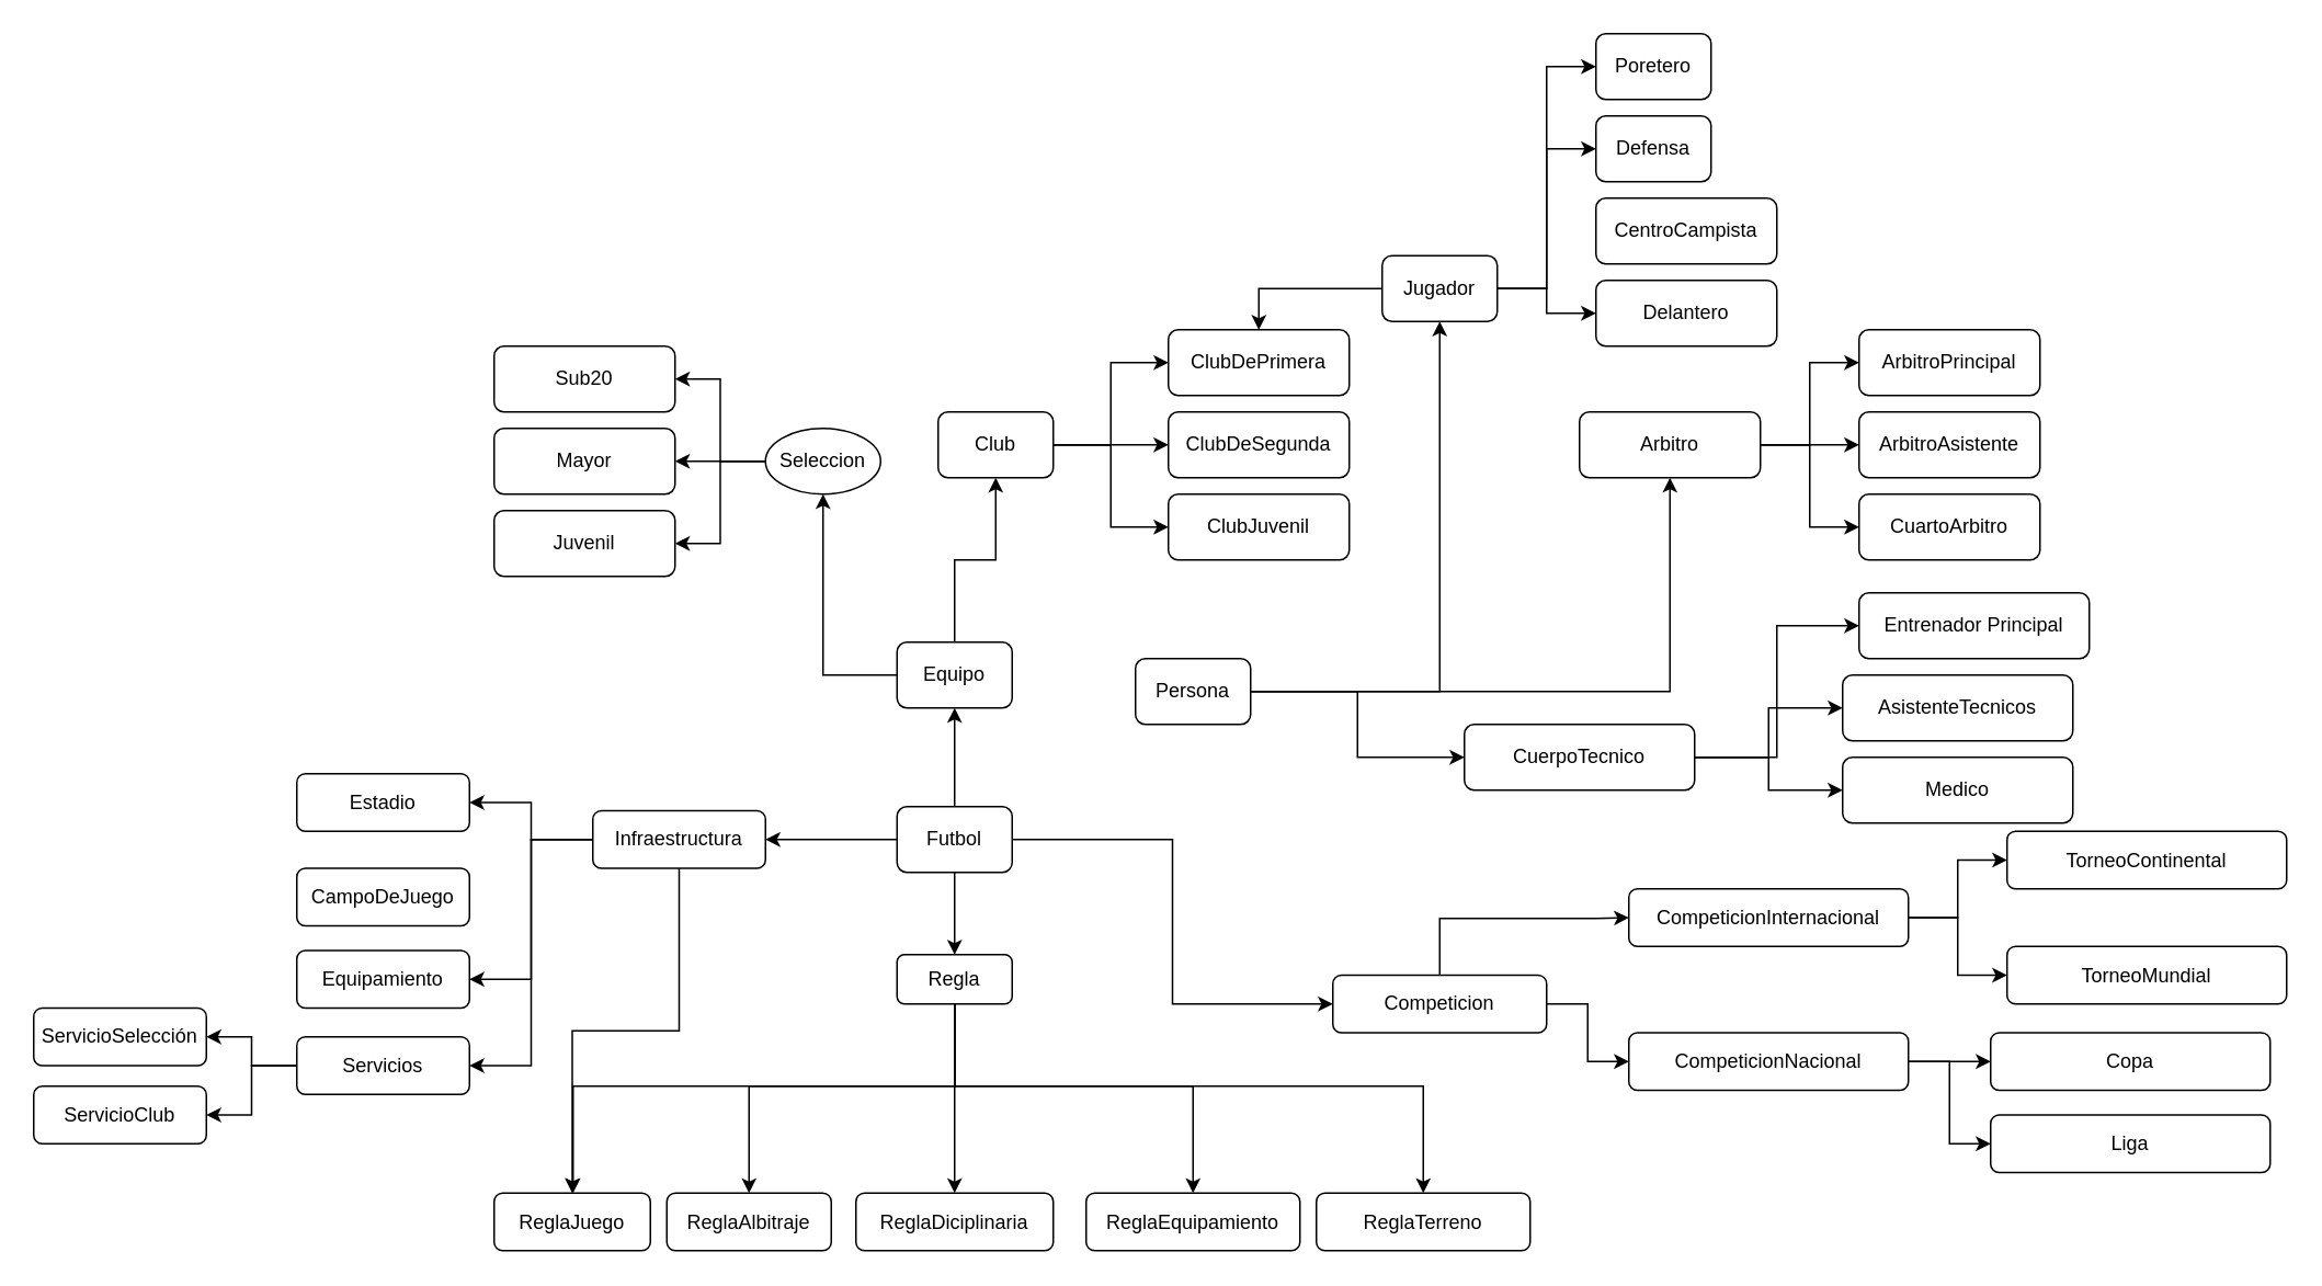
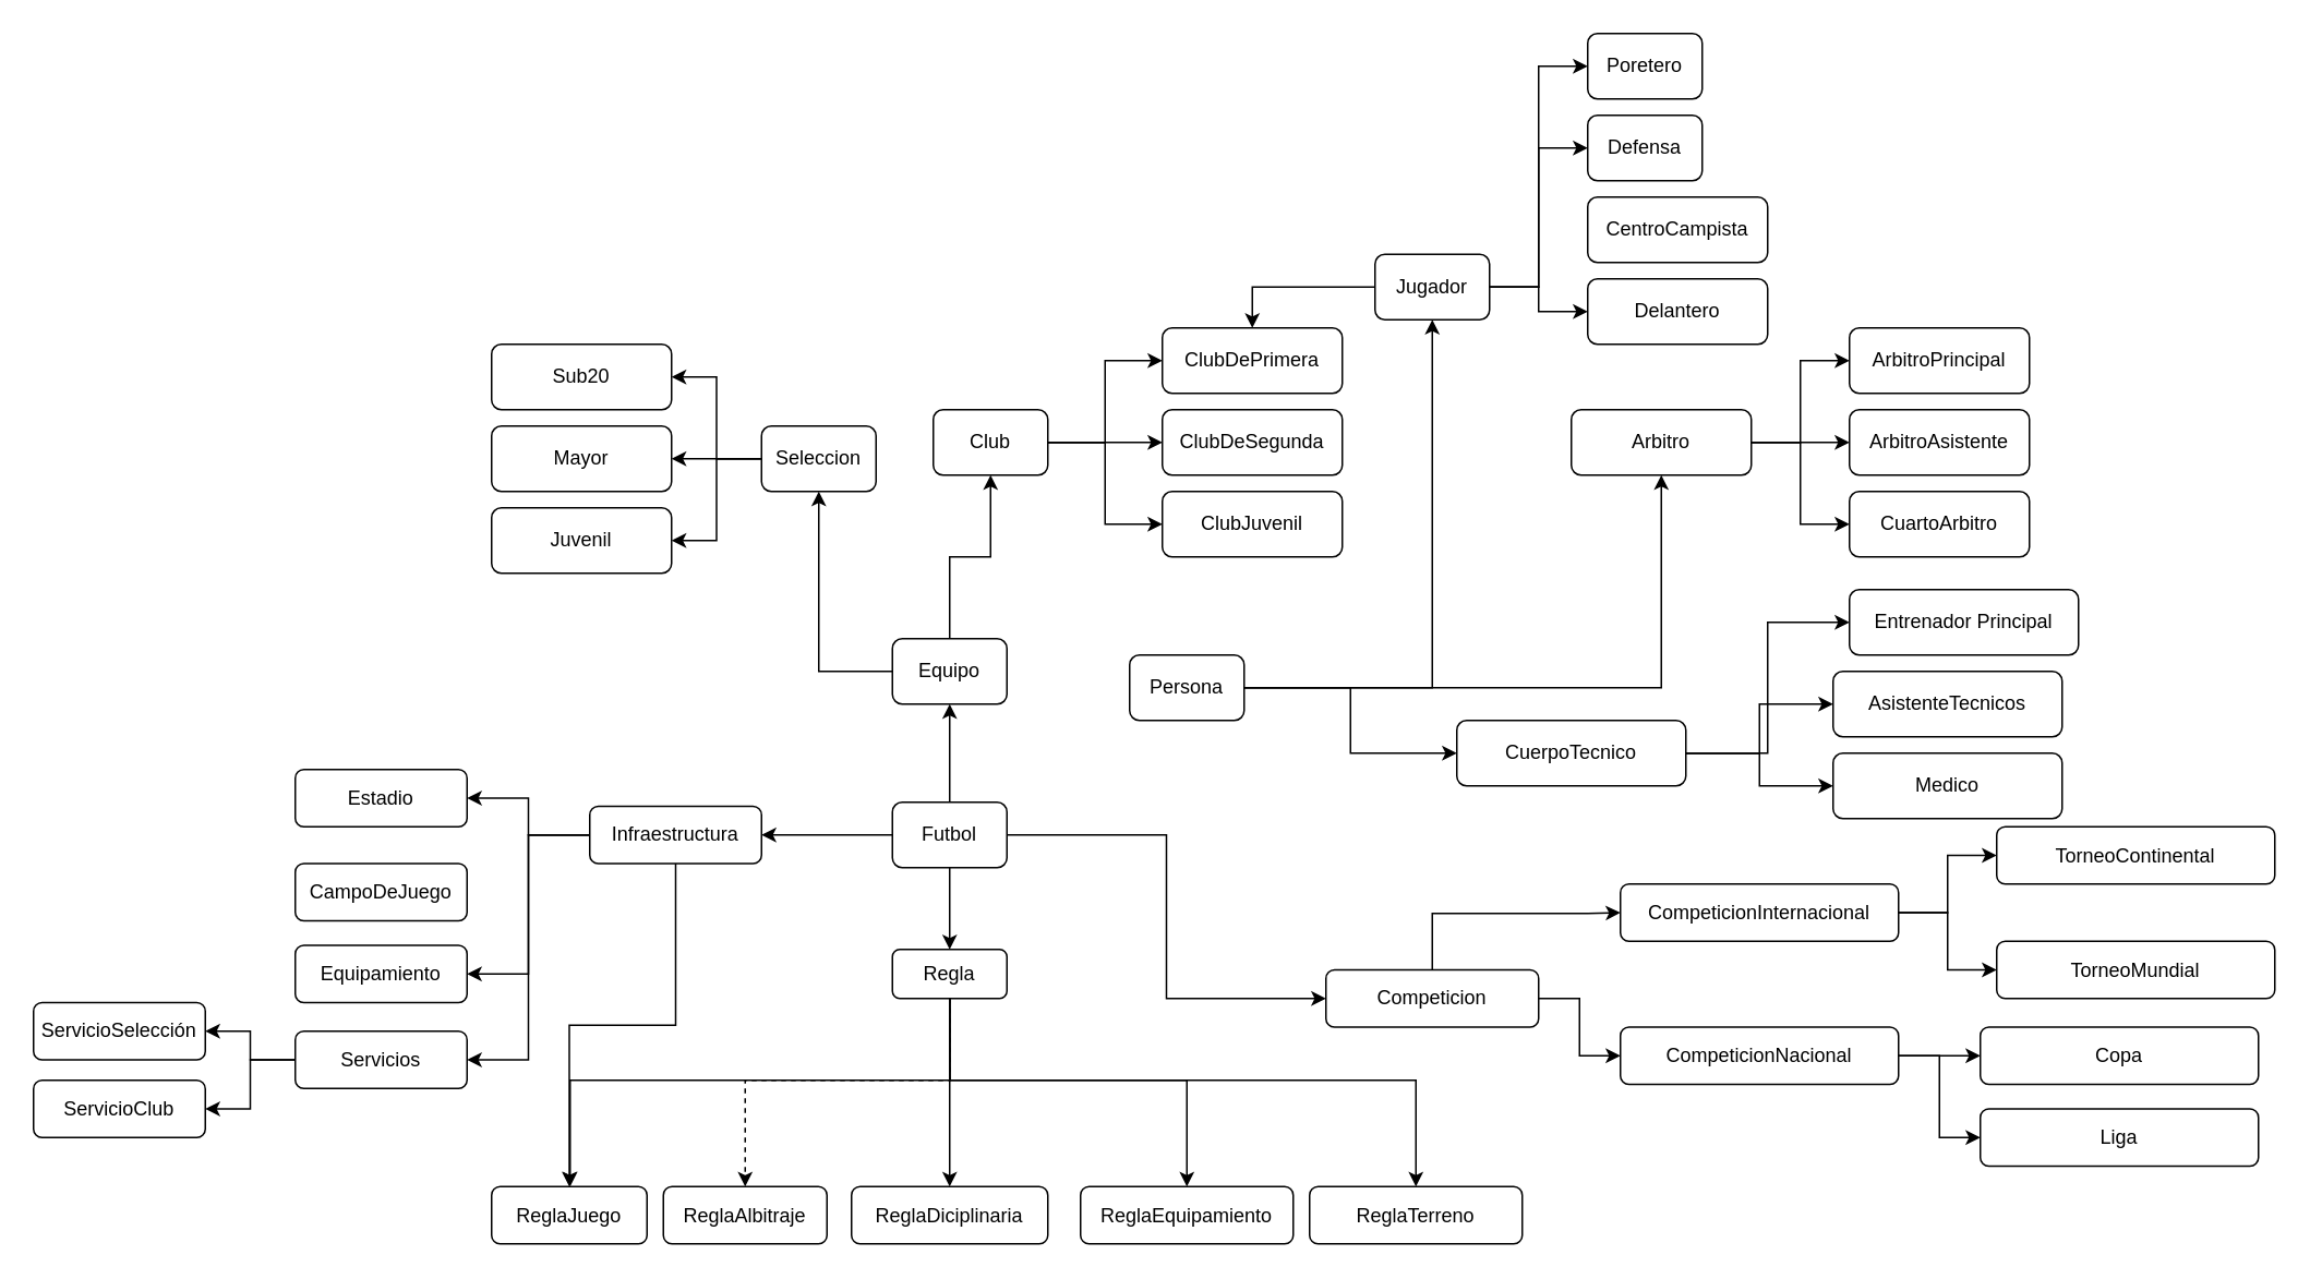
- <mxCell id="48" value="Seleccion" style="ellipse;whiteSpace=wrap;html=1;" parent="1" vertex="1"><mxGeometry x="465" y="260" width="70" height="40" as="geometry" /></mxCell>
+ <mxCell id="48" value="Seleccion" style="rounded=1;whiteSpace=wrap;html=1;" parent="1" vertex="1"><mxGeometry x="465" y="260" width="70" height="40" as="geometry" /></mxCell>
- <mxCell id="8" style="edgeStyle=orthogonalEdgeStyle;rounded=0;orthogonalLoop=1;jettySize=auto;html=1;entryX=0.5;entryY=0;entryDx=0;entryDy=0;" parent="1" source="12" target="14" edge="1"><mxGeometry relative="1" as="geometry"><Array as="points"><mxPoint x="580" y="660" /><mxPoint x="455" y="660" /></Array></mxGeometry></mxCell>
+ <mxCell id="8" style="edgeStyle=orthogonalEdgeStyle;rounded=0;orthogonalLoop=1;jettySize=auto;html=1;entryX=0.5;entryY=0;entryDx=0;entryDy=0;dashed=1;" parent="1" source="12" target="14" edge="1"><mxGeometry relative="1" as="geometry"><Array as="points"><mxPoint x="580" y="660" /><mxPoint x="455" y="660" /></Array></mxGeometry></mxCell>
